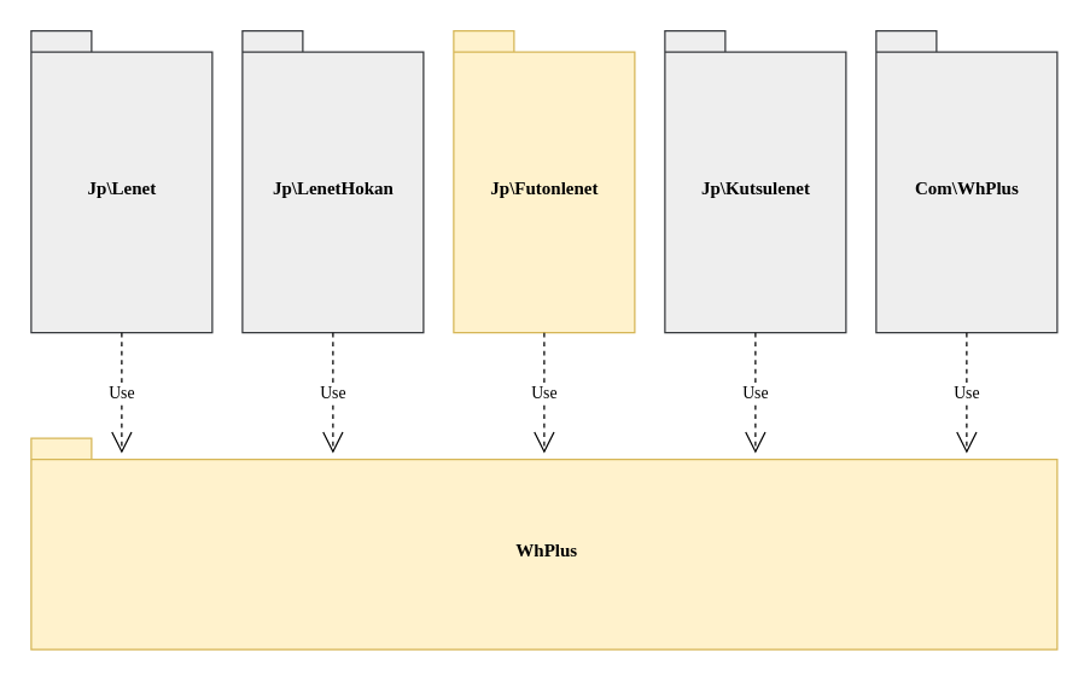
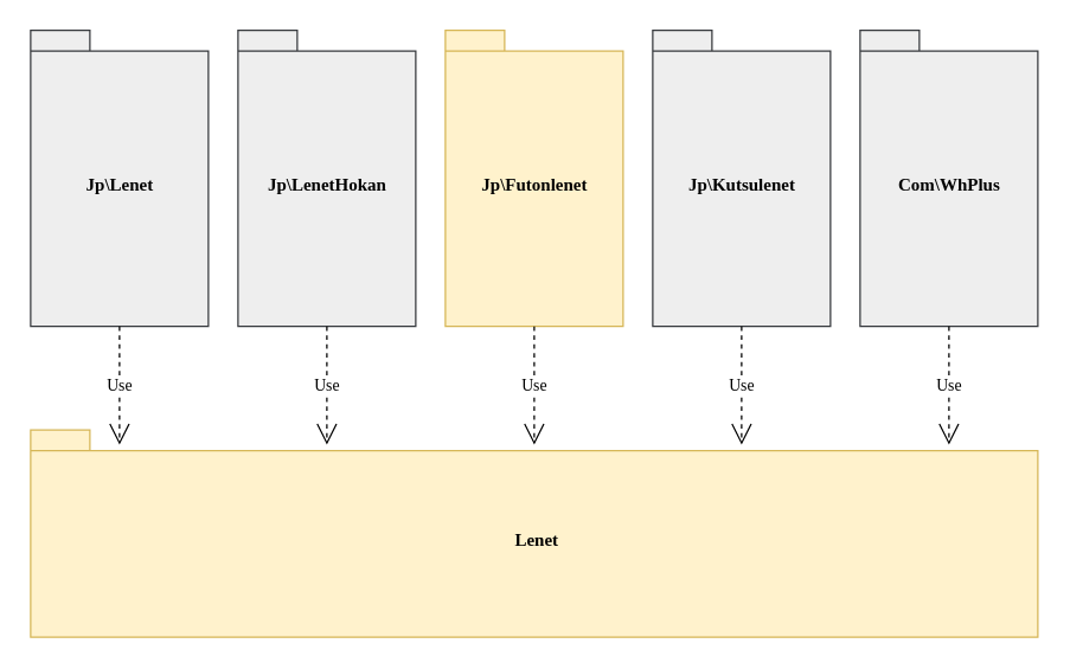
- <mxCell id="2" value="&amp;nbsp;WhPlus" style="shape=folder;fontStyle=1;spacingTop=10;tabWidth=40;tabHeight=14;tabPosition=left;html=1;fillColor=#fff2cc;strokeColor=#d6b656;direction=east;fontFamily=Comic Sans MS;" parent="1" vertex="1"><mxGeometry x="20" y="290" width="680" height="140" as="geometry" /></mxCell>
+ <mxCell id="2" value="&amp;nbsp;Lenet" style="shape=folder;fontStyle=1;spacingTop=10;tabWidth=40;tabHeight=14;tabPosition=left;html=1;fillColor=#fff2cc;strokeColor=#d6b656;direction=east;fontFamily=Comic Sans MS;" parent="1" vertex="1"><mxGeometry x="20" y="290" width="680" height="140" as="geometry" /></mxCell>
